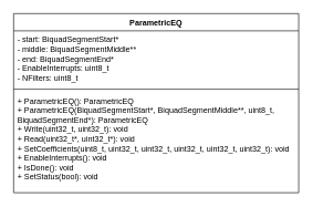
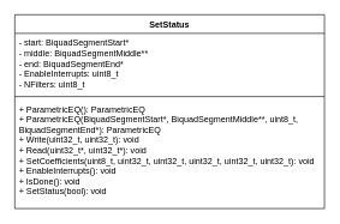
- <mxCell id="2" value="ParametricEQ" style="swimlane;fontStyle=1;align=center;verticalAlign=top;childLayout=stackLayout;horizontal=1;startSize=26;horizontalStack=0;resizeParent=1;resizeParentMax=0;resizeLast=0;collapsible=1;marginBottom=0;whiteSpace=wrap;html=1;" vertex="1" parent="1"><mxGeometry x="20" y="20" width="430" height="270" as="geometry" /></mxCell>
+ <mxCell id="2" value="SetStatus" style="swimlane;fontStyle=1;align=center;verticalAlign=top;childLayout=stackLayout;horizontal=1;startSize=26;horizontalStack=0;resizeParent=1;resizeParentMax=0;resizeLast=0;collapsible=1;marginBottom=0;whiteSpace=wrap;html=1;" vertex="1" parent="1"><mxGeometry x="20" y="20" width="430" height="270" as="geometry" /></mxCell>
